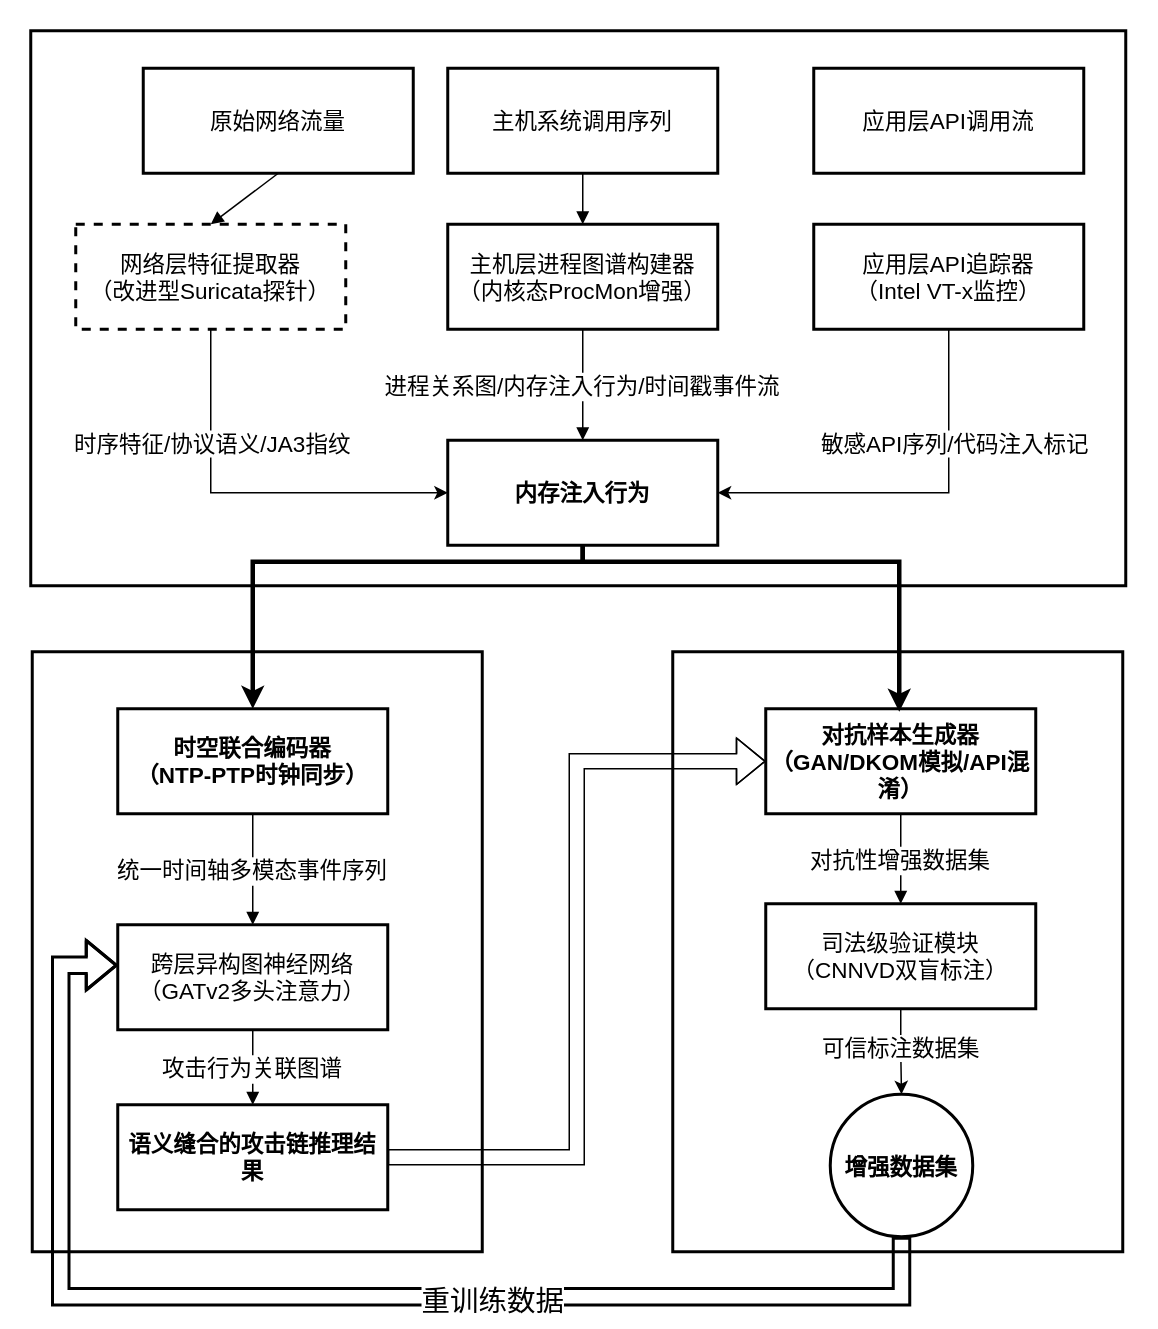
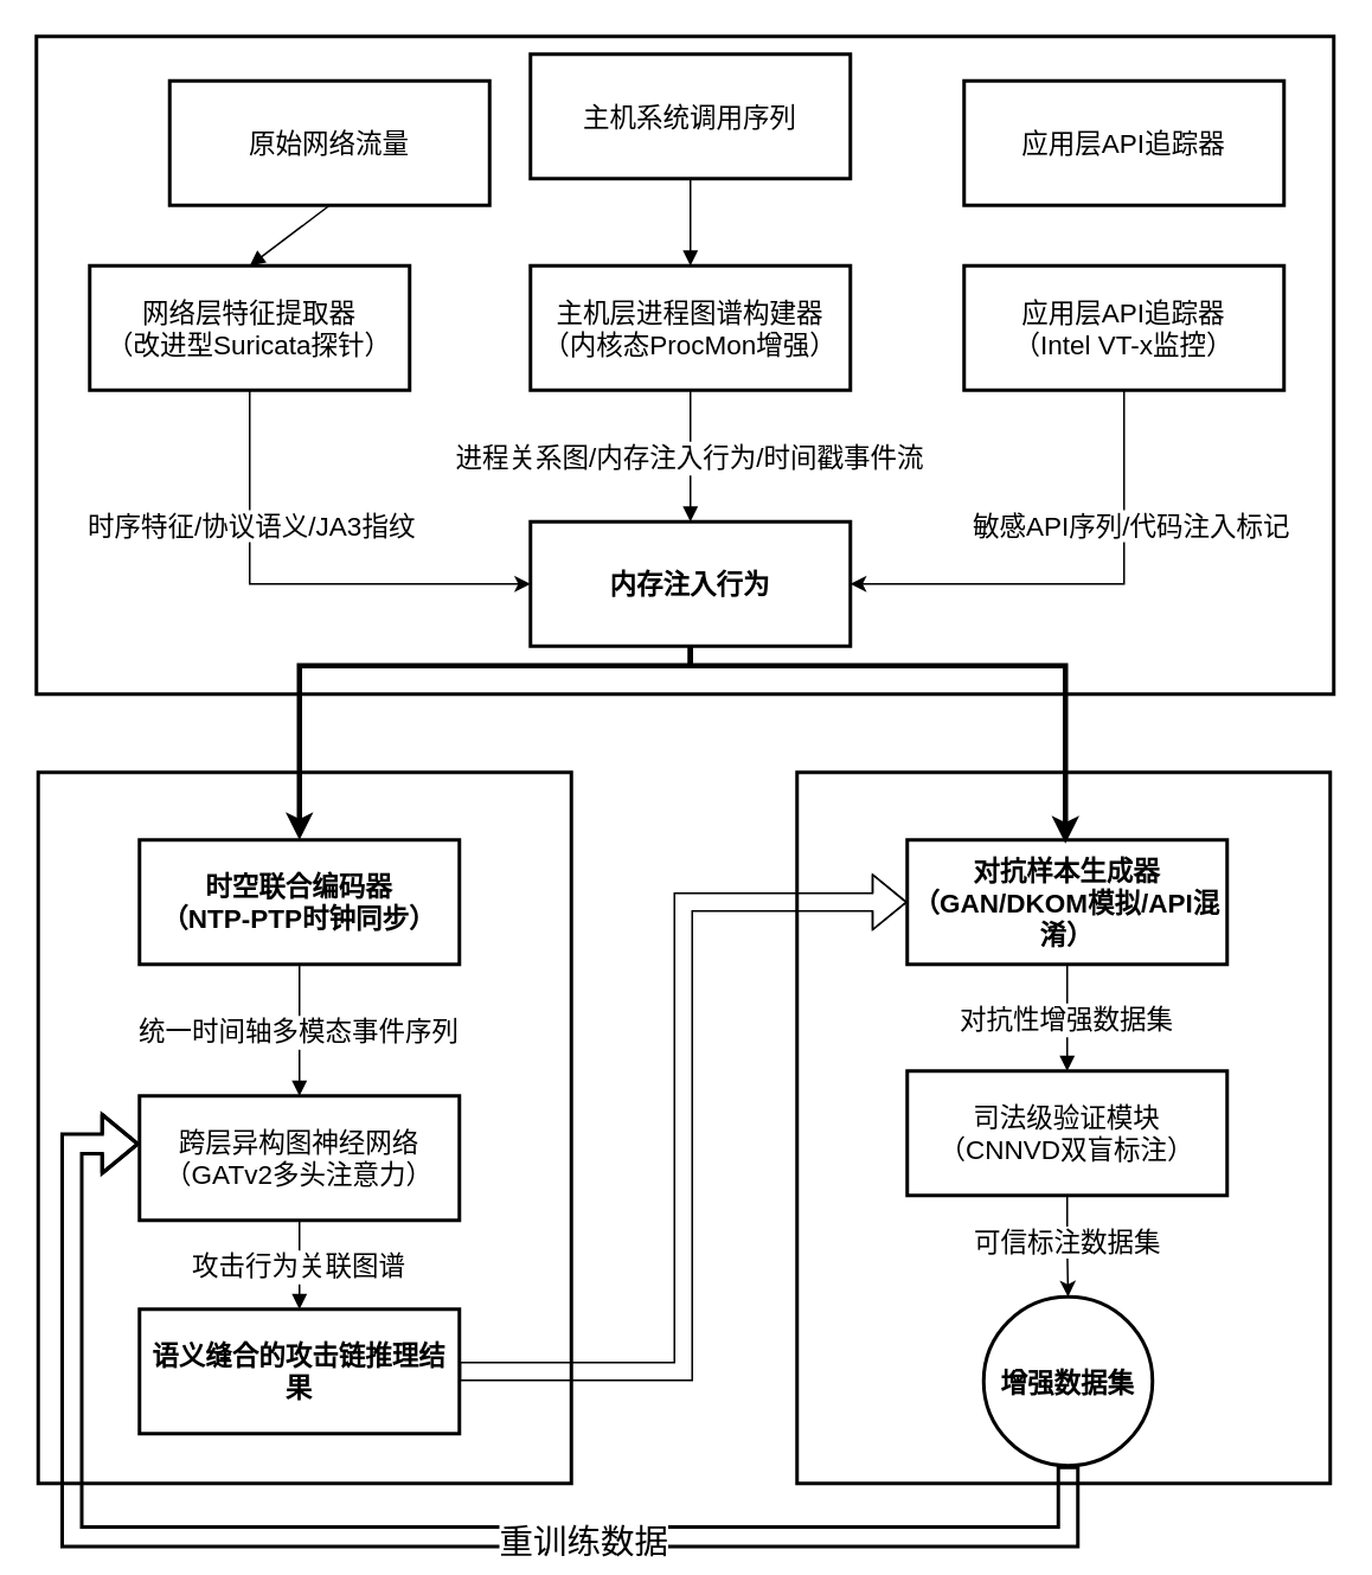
- <mxCell id="11" value="主机系统调用序列" style="whiteSpace=wrap;strokeWidth=2;fontSize=15;" vertex="1" parent="1"><mxGeometry x="298" y="45" width="180" height="70" as="geometry" /></mxCell>
+ <mxCell id="11" value="主机系统调用序列" style="whiteSpace=wrap;strokeWidth=2;fontSize=15;" vertex="1" parent="1"><mxGeometry x="298" y="30" width="180" height="70" as="geometry" /></mxCell>
- <mxCell id="13" value="应用层API调用流" style="whiteSpace=wrap;strokeWidth=2;fontSize=15;" vertex="1" parent="1"><mxGeometry x="542" y="45" width="180" height="70" as="geometry" /></mxCell>
+ <mxCell id="13" value="应用层API追踪器" style="whiteSpace=wrap;strokeWidth=2;fontSize=15;" vertex="1" parent="1"><mxGeometry x="542" y="45" width="180" height="70" as="geometry" /></mxCell>
- <mxCell id="8" value="网络层特征提取器&#10;（改进型Suricata探针）" style="whiteSpace=wrap;strokeWidth=2;fontSize=15;dashed=1;" vertex="1" parent="1"><mxGeometry x="50" y="149" width="180" height="70" as="geometry" /></mxCell>
+ <mxCell id="8" value="网络层特征提取器&#10;（改进型Suricata探针）" style="whiteSpace=wrap;strokeWidth=2;fontSize=15;" vertex="1" parent="1"><mxGeometry x="50" y="149" width="180" height="70" as="geometry" /></mxCell>
